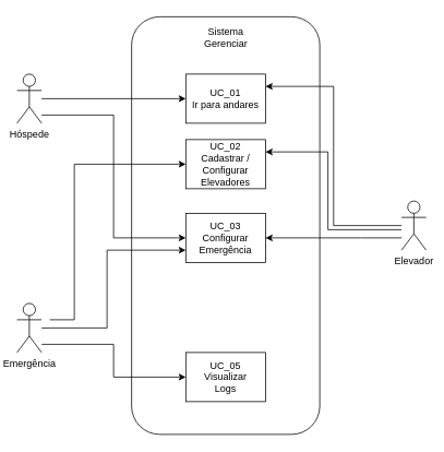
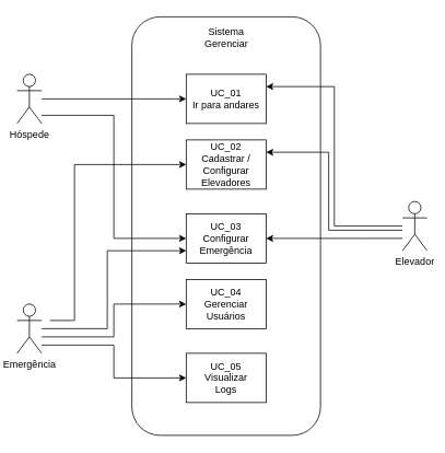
+ <mxCell id="19" value="UC_04&lt;div&gt;Gerenciar&lt;/div&gt;&lt;div&gt;Usuários&lt;/div&gt;" style="rounded=0;whiteSpace=wrap;html=1;" vertex="1" parent="1"><mxGeometry x="226.25" y="340" width="97.5" height="60" as="geometry" /></mxCell>
+ <mxCell id="10" style="edgeStyle=orthogonalEdgeStyle;rounded=0;orthogonalLoop=1;jettySize=auto;html=1;entryX=0;entryY=0.5;entryDx=0;entryDy=0;" edge="1" parent="1" source="12" target="19"><mxGeometry relative="1" as="geometry"><Array as="points"><mxPoint x="138" y="410" /><mxPoint x="138" y="370" /></Array></mxGeometry></mxCell>
